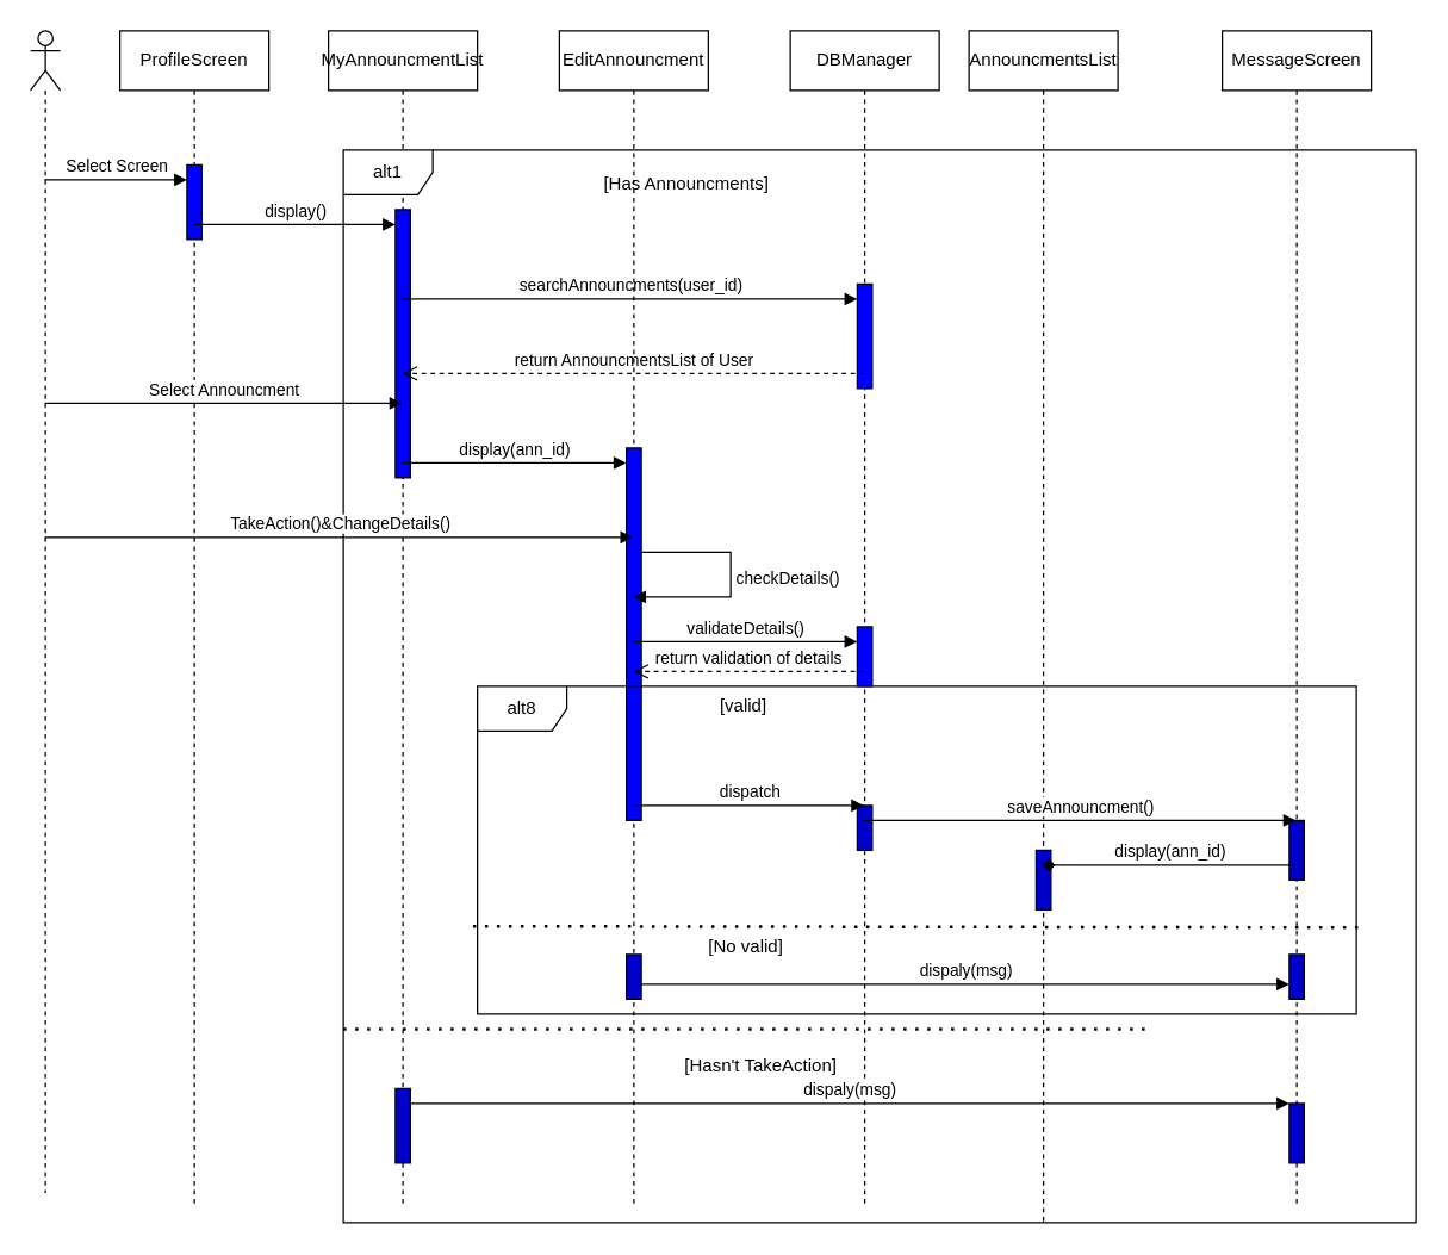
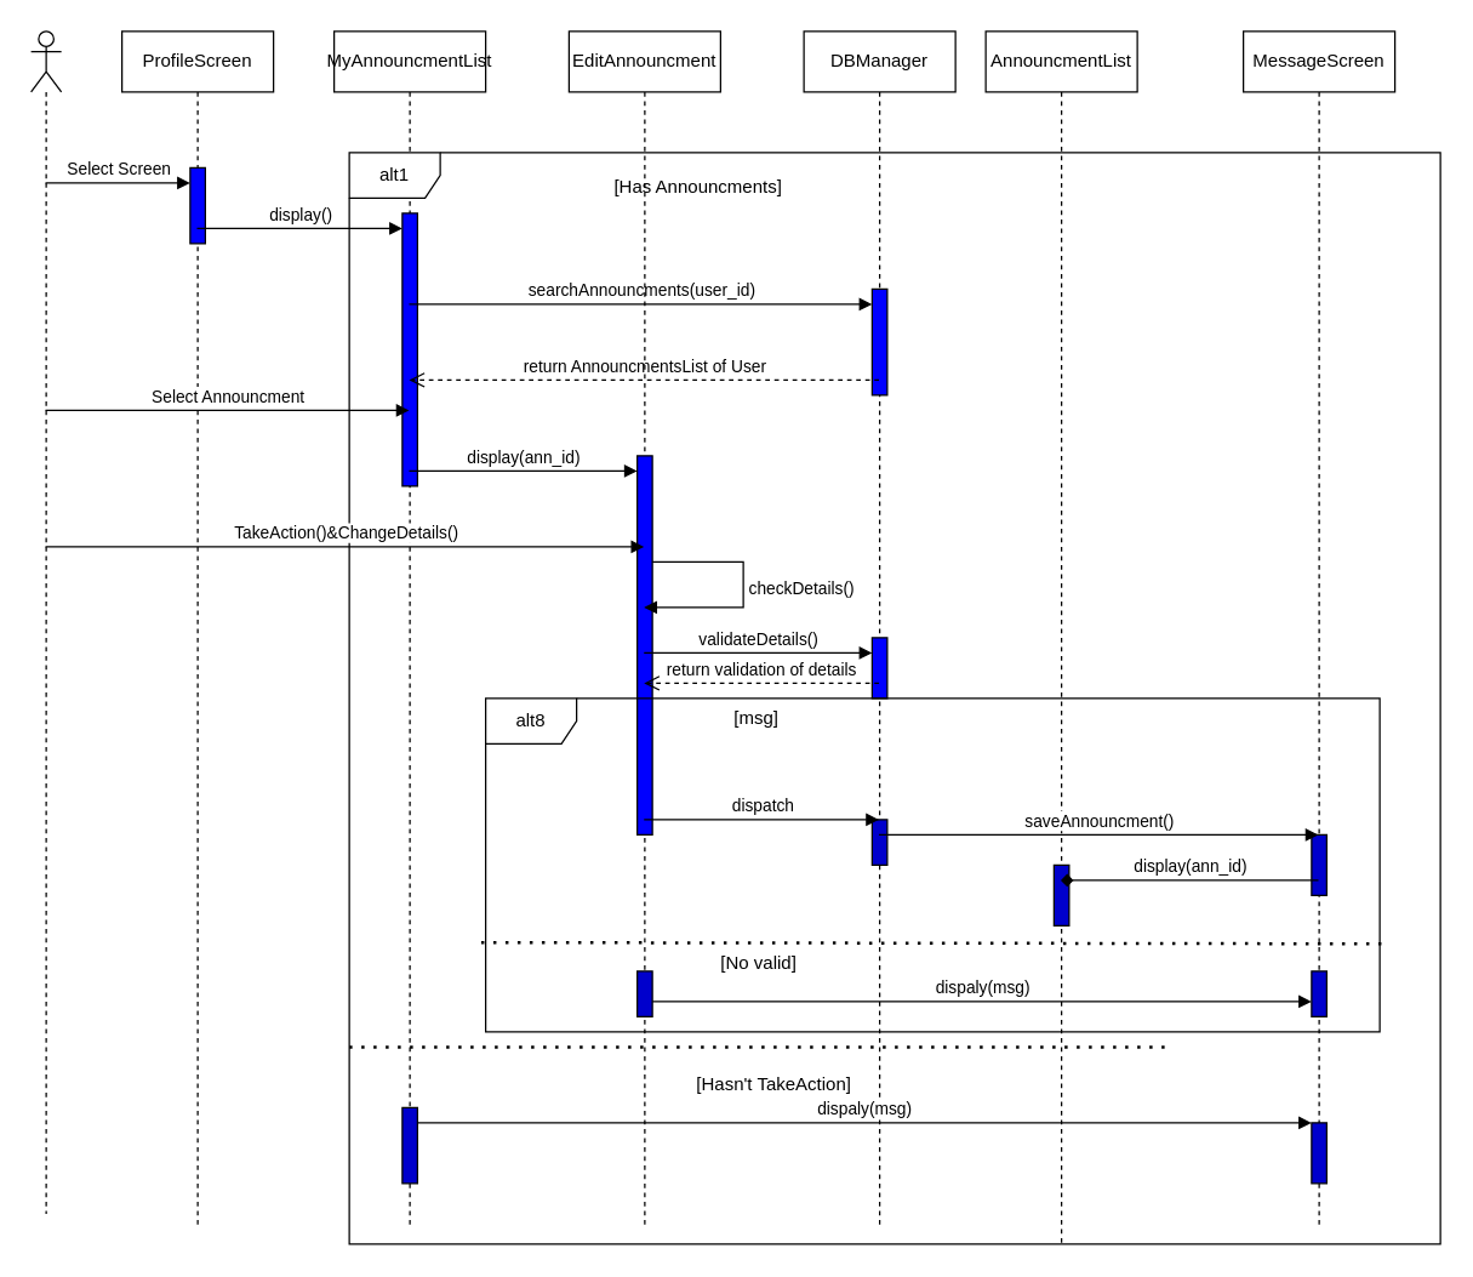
- <mxCell id="40" value="AnnouncmentsList" style="shape=umlLifeline;perimeter=lifelinePerimeter;whiteSpace=wrap;html=1;container=1;dropTarget=0;collapsible=0;recursiveResize=0;outlineConnect=0;portConstraint=eastwest;newEdgeStyle={&quot;curved&quot;:0,&quot;rounded&quot;:0};" vertex="1" parent="1"><mxGeometry x="650" y="20" width="100" height="800" as="geometry" /></mxCell>
+ <mxCell id="40" value="AnnouncmentList" style="shape=umlLifeline;perimeter=lifelinePerimeter;whiteSpace=wrap;html=1;container=1;dropTarget=0;collapsible=0;recursiveResize=0;outlineConnect=0;portConstraint=eastwest;newEdgeStyle={&quot;curved&quot;:0,&quot;rounded&quot;:0};" vertex="1" parent="1"><mxGeometry x="650" y="20" width="100" height="800" as="geometry" /></mxCell>
- <mxCell id="33" value="[valid]&amp;nbsp;" style="text;html=1;align=center;verticalAlign=middle;resizable=0;points=[];autosize=1;strokeColor=none;fillColor=none;" vertex="1" parent="1"><mxGeometry x="470" y="458" width="60" height="30" as="geometry" /></mxCell>
+ <mxCell id="33" value="[msg]&amp;nbsp;" style="text;html=1;align=center;verticalAlign=middle;resizable=0;points=[];autosize=1;strokeColor=none;fillColor=none;" vertex="1" parent="1"><mxGeometry x="470" y="458" width="60" height="30" as="geometry" /></mxCell>
